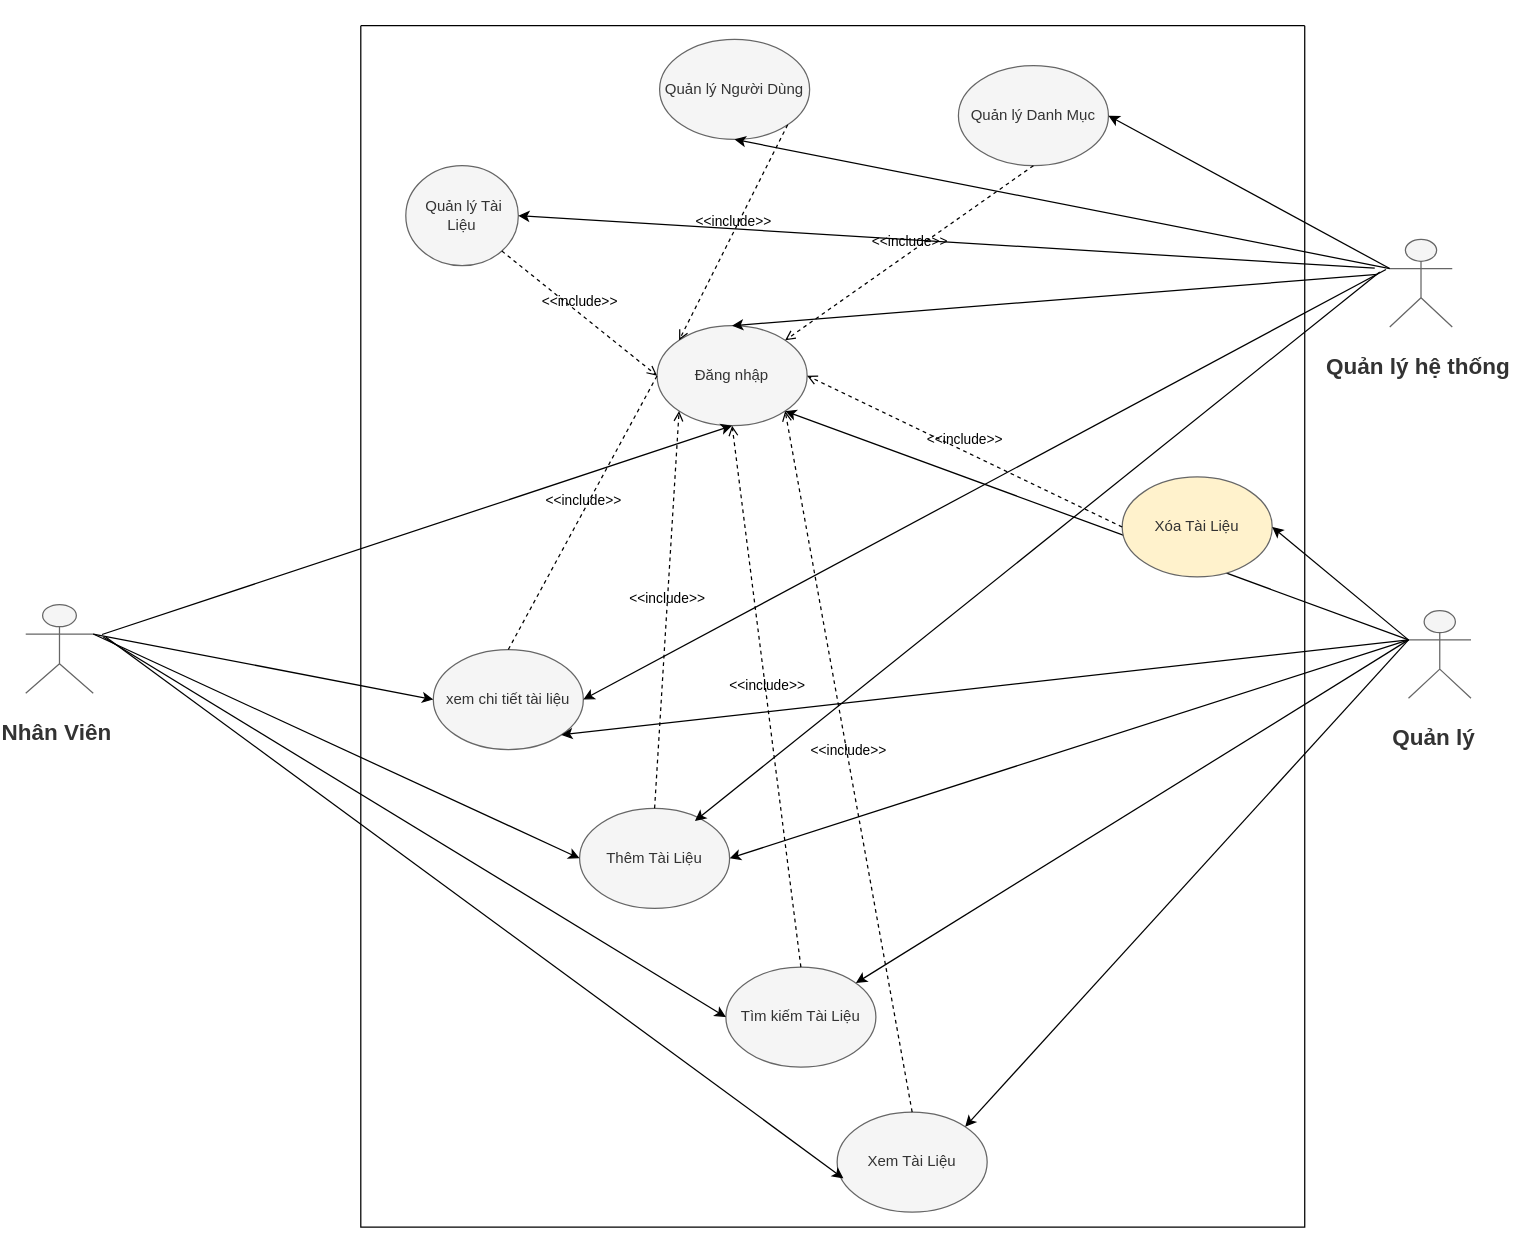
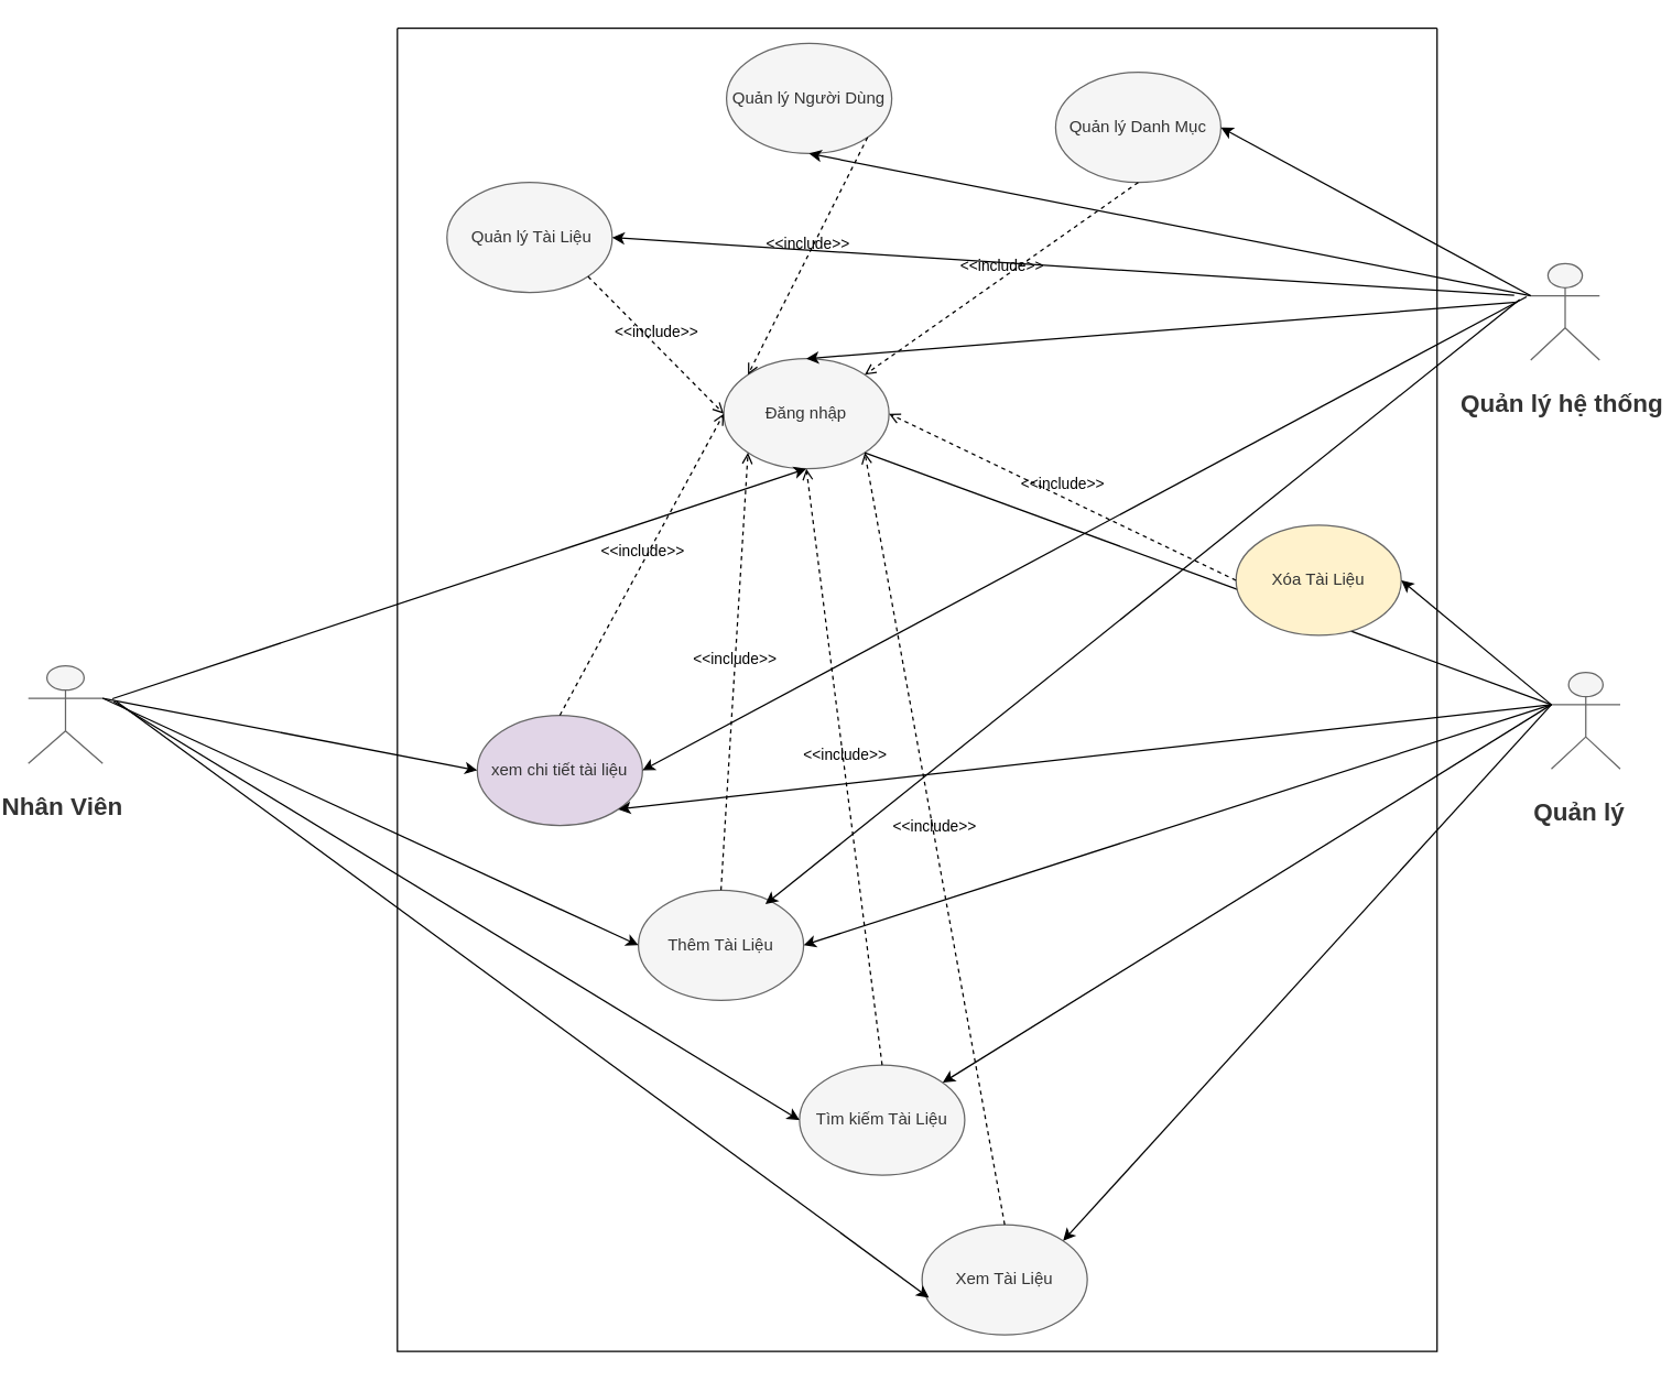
- <mxCell id="5" value="&amp;nbsp;Quản lý Tài Liệu" style="ellipse;whiteSpace=wrap;html=1;fillColor=#f5f5f5;fontColor=#333333;strokeColor=#666666;" parent="1" vertex="1"><mxGeometry x="324" y="132" width="90" height="80" as="geometry" /></mxCell>
+ <mxCell id="5" value="&amp;nbsp;Quản lý Tài Liệu" style="ellipse;whiteSpace=wrap;html=1;fillColor=#f5f5f5;fontColor=#333333;strokeColor=#666666;" parent="1" vertex="1"><mxGeometry x="324" y="132" width="120" height="80" as="geometry" /></mxCell>
- <mxCell id="38" value="&amp;lt;&amp;lt;include&amp;gt;&amp;gt;" style="html=1;verticalAlign=bottom;labelBackgroundColor=none;endArrow=none;endFill=0;dashed=1;rounded=0;exitX=0.5;exitY=0;exitDx=0;exitDy=0;entryX=0;entryY=0.5;entryDx=0;entryDy=0;" parent="1" source="10" target="2" edge="1"><mxGeometry width="160" relative="1" as="geometry"><mxPoint x="1406" y="400" as="sourcePoint" /><mxPoint x="1309" y="616" as="targetPoint" /></mxGeometry></mxCell>
+ <mxCell id="38" value="&amp;lt;&amp;lt;include&amp;gt;&amp;gt;" style="html=1;verticalAlign=bottom;labelBackgroundColor=none;endArrow=open;endFill=0;dashed=1;rounded=0;exitX=0.5;exitY=0;exitDx=0;exitDy=0;entryX=0;entryY=0.5;entryDx=0;entryDy=0;" parent="1" source="10" target="2" edge="1"><mxGeometry width="160" relative="1" as="geometry"><mxPoint x="1406" y="400" as="sourcePoint" /><mxPoint x="1309" y="616" as="targetPoint" /></mxGeometry></mxCell>
- <mxCell id="24" value="" style="endArrow=classic;html=1;rounded=0;entryX=1;entryY=1;entryDx=0;entryDy=0;strokeColor=#000000;exitX=0;exitY=0.333;exitDx=0;exitDy=0;exitPerimeter=0;" parent="1" source="22" target="2" edge="1"><mxGeometry width="50" height="50" relative="1" as="geometry"><mxPoint x="773" y="554" as="sourcePoint" /><mxPoint x="1125" y="536" as="targetPoint" /></mxGeometry></mxCell>
+ <mxCell id="24" value="" style="endArrow=none;html=1;rounded=0;entryX=1;entryY=1;entryDx=0;entryDy=0;strokeColor=#000000;exitX=0;exitY=0.333;exitDx=0;exitDy=0;exitPerimeter=0;" parent="1" source="22" target="2" edge="1"><mxGeometry width="50" height="50" relative="1" as="geometry"><mxPoint x="773" y="554" as="sourcePoint" /><mxPoint x="1125" y="536" as="targetPoint" /></mxGeometry></mxCell>
- <mxCell id="10" value="xem chi tiết tài liệu" style="ellipse;whiteSpace=wrap;html=1;fillColor=#f5f5f5;fontColor=#333333;strokeColor=#666666;" parent="1" vertex="1"><mxGeometry x="346" y="519" width="120" height="80" as="geometry" /></mxCell>
+ <mxCell id="10" value="xem chi tiết tài liệu" style="ellipse;whiteSpace=wrap;html=1;fillColor=#e1d5e7;fontColor=#333333;strokeColor=#666666;" parent="1" vertex="1"><mxGeometry x="346" y="519" width="120" height="80" as="geometry" /></mxCell>
